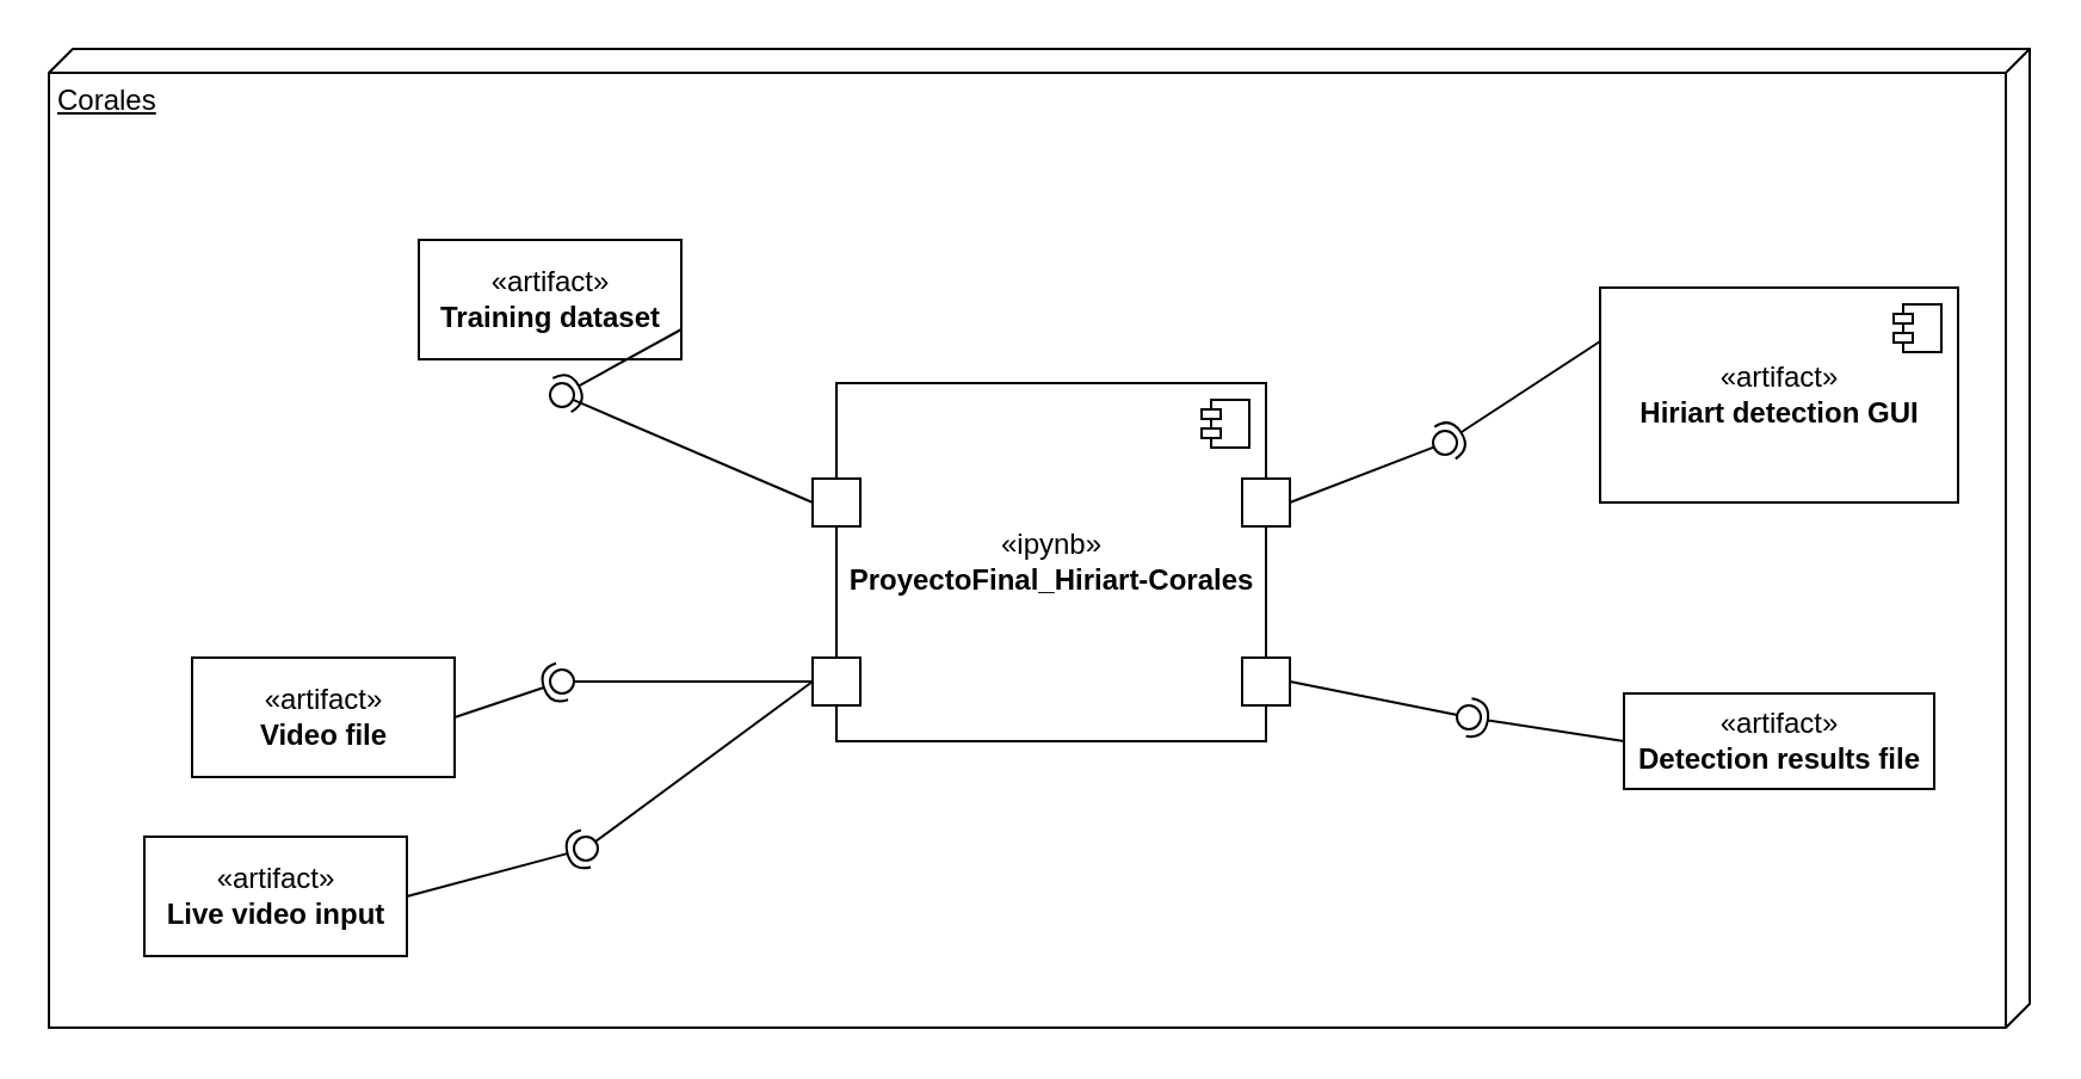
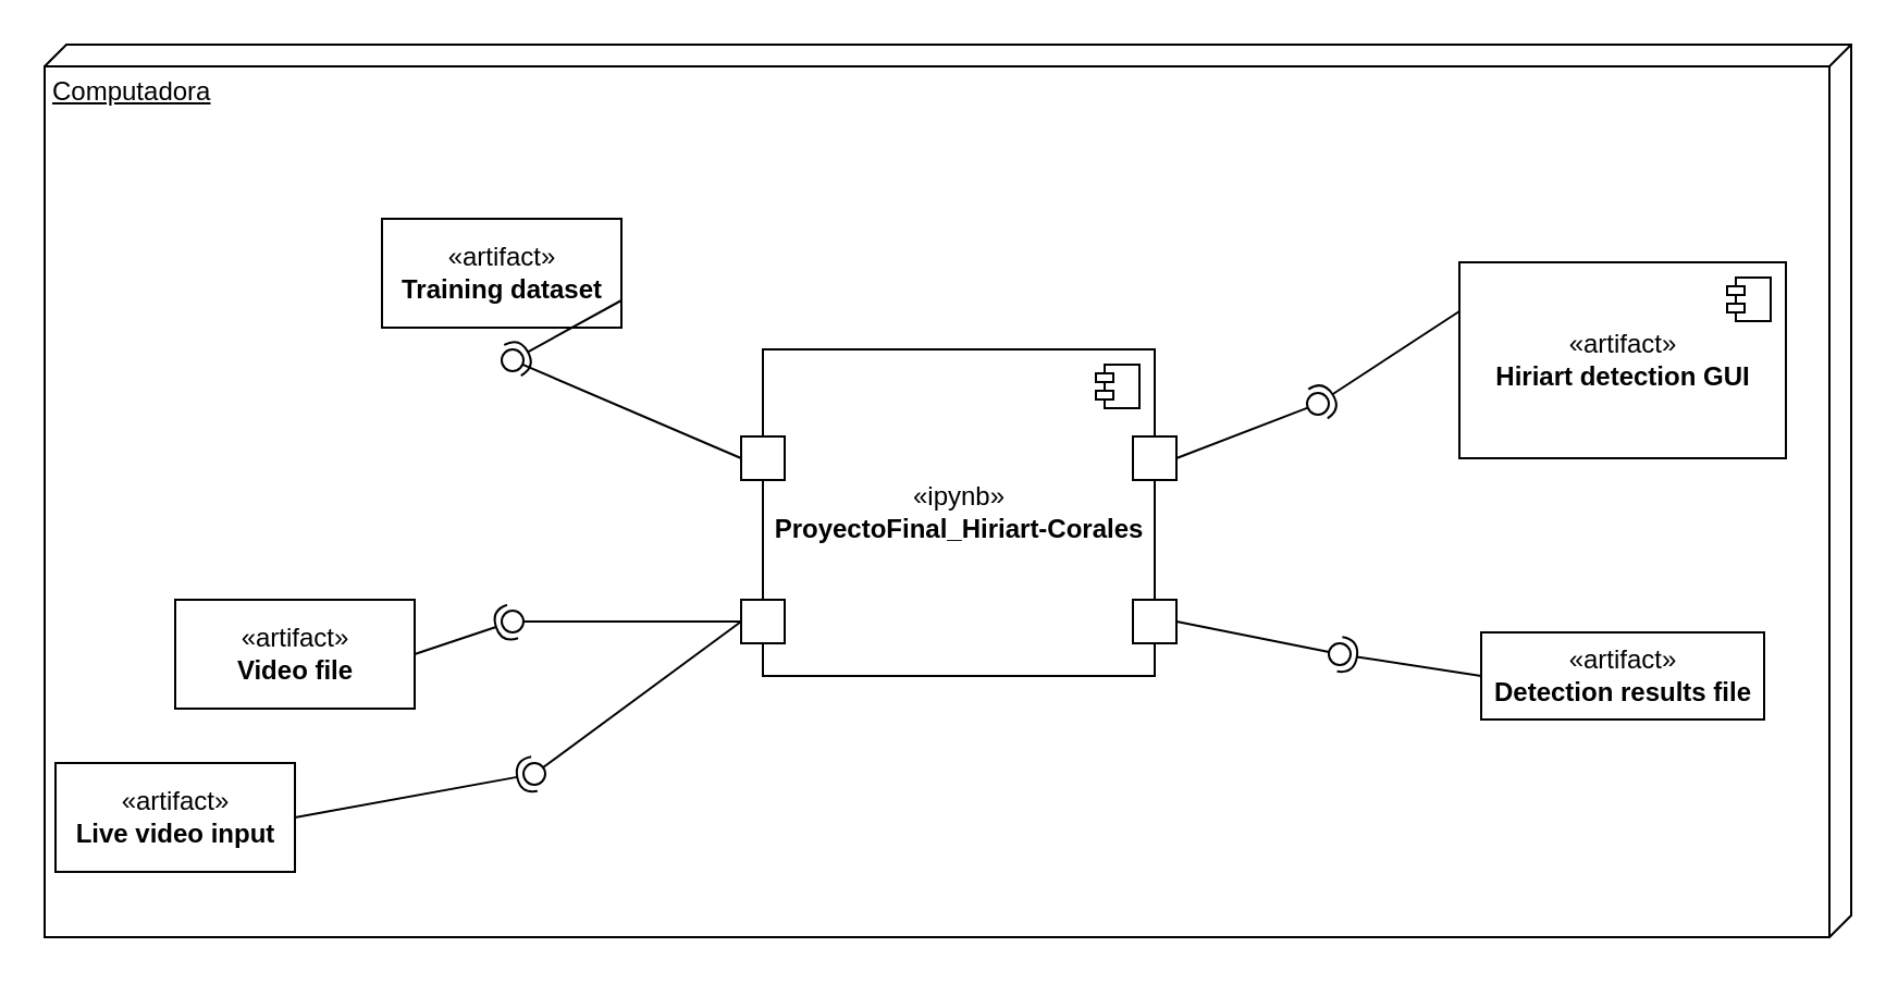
- <mxCell id="2" value="Corales" style="verticalAlign=top;align=left;spacingTop=8;spacingLeft=2;spacingRight=12;shape=cube;size=10;direction=south;fontStyle=4;html=1;" vertex="1" parent="1"><mxGeometry x="20" y="20" width="830" height="410" as="geometry" /></mxCell>
+ <mxCell id="2" value="Computadora" style="verticalAlign=top;align=left;spacingTop=8;spacingLeft=2;spacingRight=12;shape=cube;size=10;direction=south;fontStyle=4;html=1;" vertex="1" parent="1"><mxGeometry x="20" y="20" width="830" height="410" as="geometry" /></mxCell>
- <mxCell id="29" value="«artifact»&lt;br&gt;&lt;b&gt;Live video input&lt;/b&gt;" style="html=1;" vertex="1" parent="1"><mxGeometry x="60" y="350" width="110" height="50" as="geometry" /></mxCell>
+ <mxCell id="29" value="«artifact»&lt;br&gt;&lt;b&gt;Live video input&lt;/b&gt;" style="html=1;" vertex="1" parent="1"><mxGeometry x="25" y="350" width="110" height="50" as="geometry" /></mxCell>
